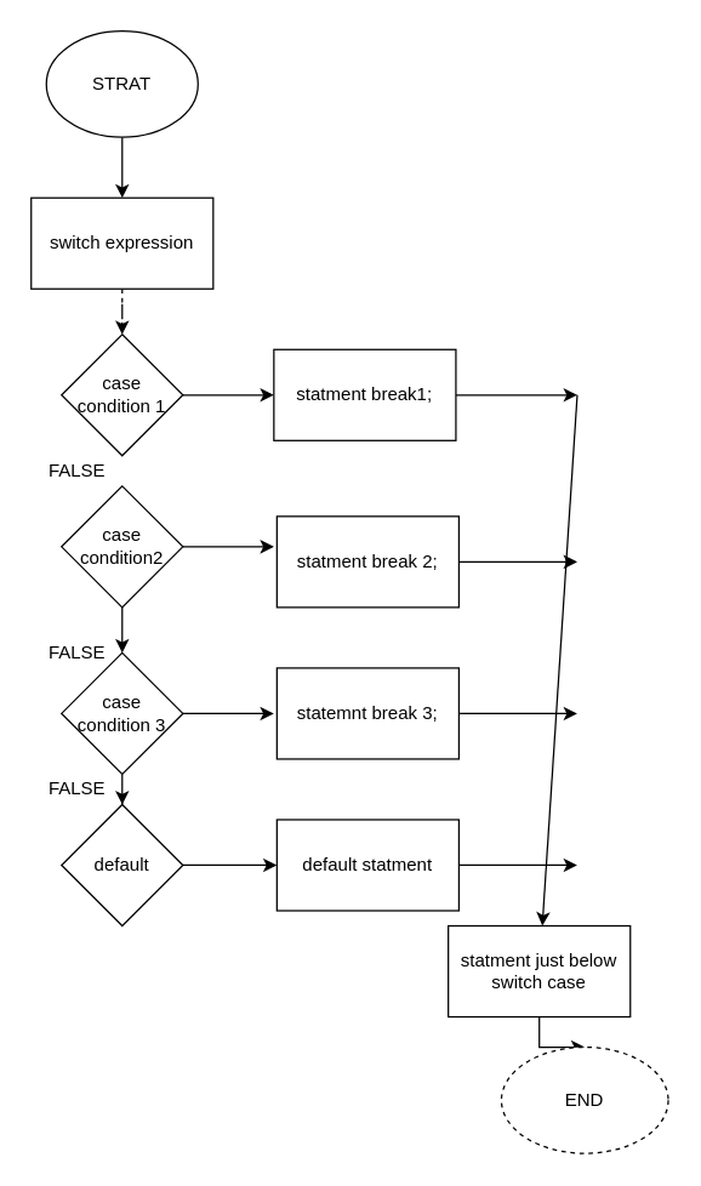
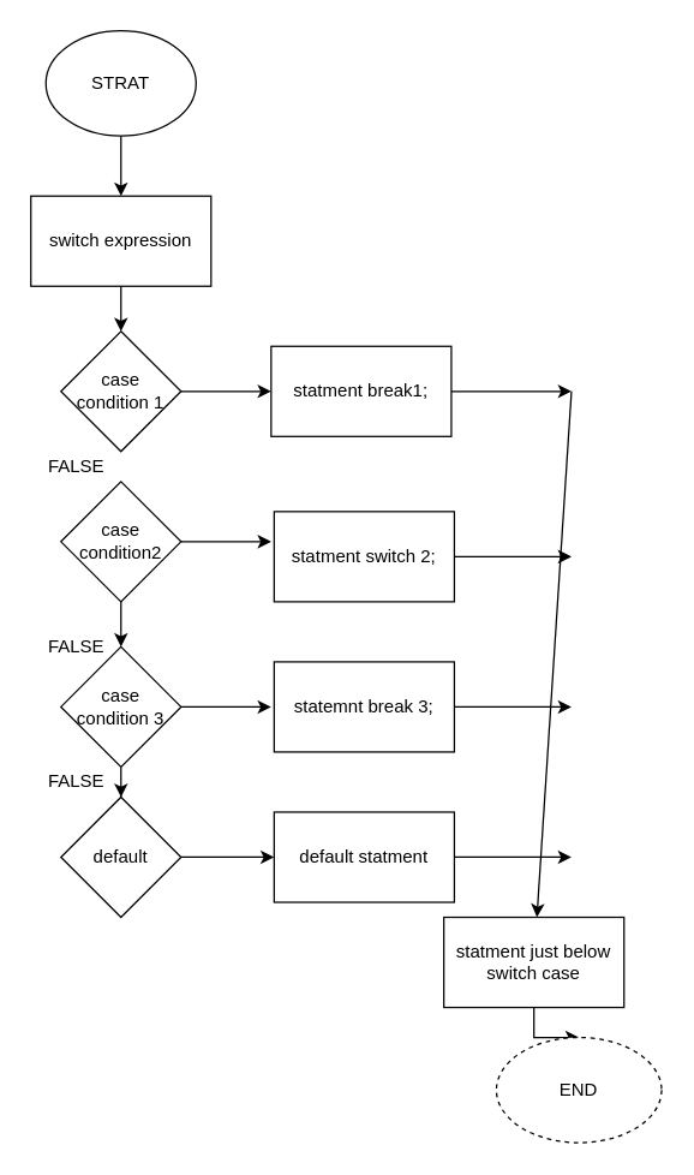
- <mxCell id="4" style="edgeStyle=orthogonalEdgeStyle;rounded=0;orthogonalLoop=1;jettySize=auto;html=1;entryX=0.5;entryY=0;entryDx=0;entryDy=0;dashed=1;" edge="1" parent="1" source="5" target="7"><mxGeometry relative="1" as="geometry" /></mxCell>
+ <mxCell id="4" style="edgeStyle=orthogonalEdgeStyle;rounded=0;orthogonalLoop=1;jettySize=auto;html=1;entryX=0.5;entryY=0;entryDx=0;entryDy=0;" edge="1" parent="1" source="5" target="7"><mxGeometry relative="1" as="geometry" /></mxCell>
- <mxCell id="14" value="statment break 2;" style="rounded=0;whiteSpace=wrap;html=1;" vertex="1" parent="1"><mxGeometry x="182" y="340" width="120" height="60" as="geometry" /></mxCell>
+ <mxCell id="14" value="statment switch 2;" style="rounded=0;whiteSpace=wrap;html=1;" vertex="1" parent="1"><mxGeometry x="182" y="340" width="120" height="60" as="geometry" /></mxCell>
